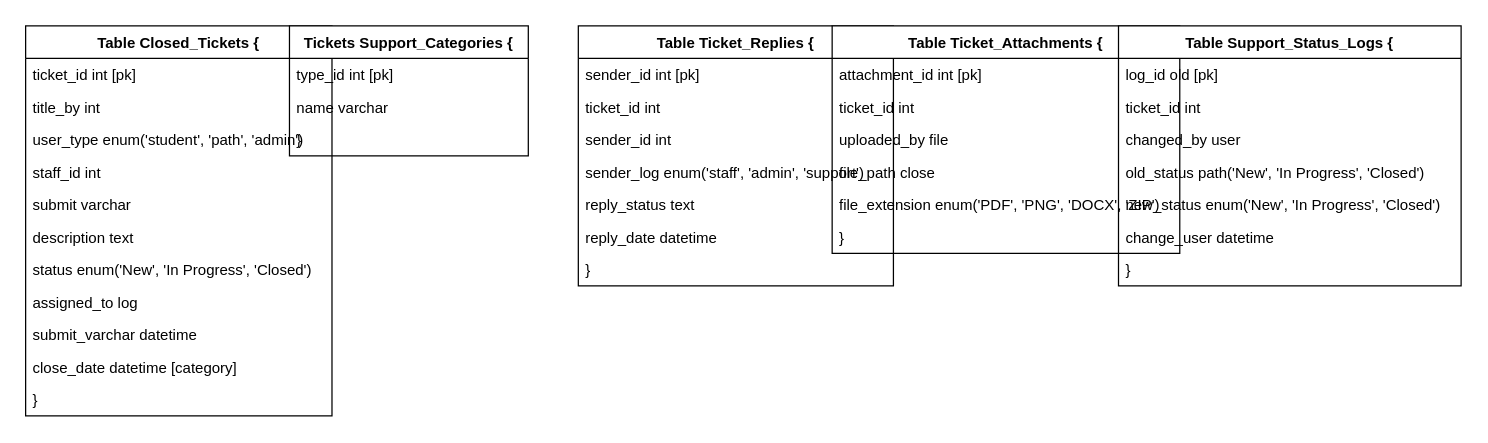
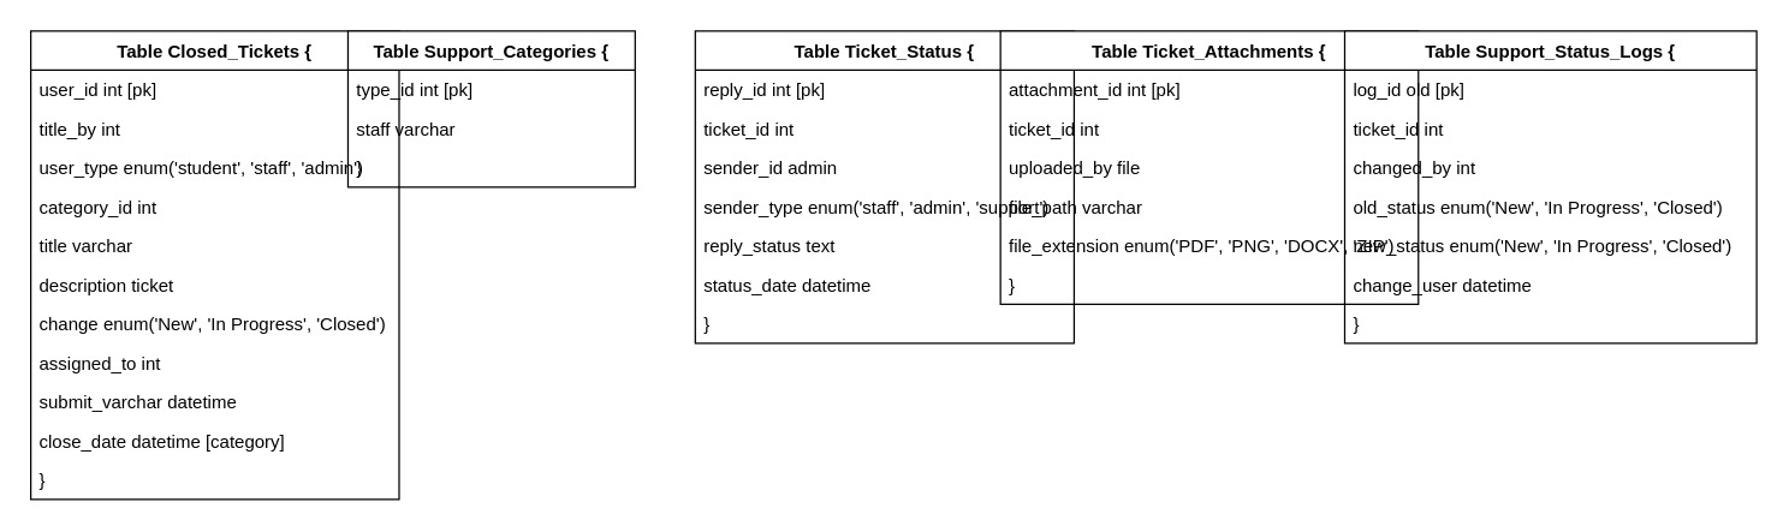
- <mxCell id="14" value="Tickets Support_Categories {" style="swimlane;fontStyle=1;childLayout=stackLayout;horizontal=1;startSize=26;horizontalStack=0;resizeParent=1;resizeParentMax=0;resizeLast=0;collapsible=1;marginBottom=0;" vertex="1" parent="1"><mxGeometry x="231" y="20" width="191" height="104" as="geometry" /></mxCell>
+ <mxCell id="14" value="Table Support_Categories {" style="swimlane;fontStyle=1;childLayout=stackLayout;horizontal=1;startSize=26;horizontalStack=0;resizeParent=1;resizeParentMax=0;resizeLast=0;collapsible=1;marginBottom=0;" vertex="1" parent="1"><mxGeometry x="231" y="20" width="191" height="104" as="geometry" /></mxCell>
- <mxCell id="18" value="Table Ticket_Replies {" style="swimlane;fontStyle=1;childLayout=stackLayout;horizontal=1;startSize=26;horizontalStack=0;resizeParent=1;resizeParentMax=0;resizeLast=0;collapsible=1;marginBottom=0;" vertex="1" parent="1"><mxGeometry x="462" y="20" width="252" height="208" as="geometry" /></mxCell>
+ <mxCell id="18" value="Table Ticket_Status {" style="swimlane;fontStyle=1;childLayout=stackLayout;horizontal=1;startSize=26;horizontalStack=0;resizeParent=1;resizeParentMax=0;resizeLast=0;collapsible=1;marginBottom=0;" vertex="1" parent="1"><mxGeometry x="462" y="20" width="252" height="208" as="geometry" /></mxCell>
- <mxCell id="3" value="  ticket_id int [pk]" style="text;strokeColor=none;fillColor=none;align=left;verticalAlign=top;spacingLeft=4;spacingRight=4;overflow=hidden;rotatable=0;points=[[0,0.5],[1,0.5]];portConstraint=eastwest;" vertex="1" parent="2"><mxGeometry y="26" width="245" height="26" as="geometry" /></mxCell>
+ <mxCell id="3" value="  user_id int [pk]" style="text;strokeColor=none;fillColor=none;align=left;verticalAlign=top;spacingLeft=4;spacingRight=4;overflow=hidden;rotatable=0;points=[[0,0.5],[1,0.5]];portConstraint=eastwest;" vertex="1" parent="2"><mxGeometry y="26" width="245" height="26" as="geometry" /></mxCell>
- <mxCell id="19" value="  sender_id int [pk]" style="text;strokeColor=none;fillColor=none;align=left;verticalAlign=top;spacingLeft=4;spacingRight=4;overflow=hidden;rotatable=0;points=[[0,0.5],[1,0.5]];portConstraint=eastwest;" vertex="1" parent="18"><mxGeometry y="26" width="252" height="26" as="geometry" /></mxCell>
+ <mxCell id="19" value="  reply_id int [pk]" style="text;strokeColor=none;fillColor=none;align=left;verticalAlign=top;spacingLeft=4;spacingRight=4;overflow=hidden;rotatable=0;points=[[0,0.5],[1,0.5]];portConstraint=eastwest;" vertex="1" parent="18"><mxGeometry y="26" width="252" height="26" as="geometry" /></mxCell>
- <mxCell id="16" value="  name varchar" style="text;strokeColor=none;fillColor=none;align=left;verticalAlign=top;spacingLeft=4;spacingRight=4;overflow=hidden;rotatable=0;points=[[0,0.5],[1,0.5]];portConstraint=eastwest;" vertex="1" parent="14"><mxGeometry y="52" width="191" height="26" as="geometry" /></mxCell>
+ <mxCell id="16" value="  staff varchar" style="text;strokeColor=none;fillColor=none;align=left;verticalAlign=top;spacingLeft=4;spacingRight=4;overflow=hidden;rotatable=0;points=[[0,0.5],[1,0.5]];portConstraint=eastwest;" vertex="1" parent="14"><mxGeometry y="52" width="191" height="26" as="geometry" /></mxCell>
- <mxCell id="5" value="  user_type enum('student', 'path', 'admin')" style="text;strokeColor=none;fillColor=none;align=left;verticalAlign=top;spacingLeft=4;spacingRight=4;overflow=hidden;rotatable=0;points=[[0,0.5],[1,0.5]];portConstraint=eastwest;" vertex="1" parent="2"><mxGeometry y="78" width="245" height="26" as="geometry" /></mxCell>
+ <mxCell id="5" value="  user_type enum('student', 'staff', 'admin')" style="text;strokeColor=none;fillColor=none;align=left;verticalAlign=top;spacingLeft=4;spacingRight=4;overflow=hidden;rotatable=0;points=[[0,0.5],[1,0.5]];portConstraint=eastwest;" vertex="1" parent="2"><mxGeometry y="78" width="245" height="26" as="geometry" /></mxCell>
- <mxCell id="21" value="  sender_id int" style="text;strokeColor=none;fillColor=none;align=left;verticalAlign=top;spacingLeft=4;spacingRight=4;overflow=hidden;rotatable=0;points=[[0,0.5],[1,0.5]];portConstraint=eastwest;" vertex="1" parent="18"><mxGeometry y="78" width="252" height="26" as="geometry" /></mxCell>
+ <mxCell id="21" value="  sender_id admin" style="text;strokeColor=none;fillColor=none;align=left;verticalAlign=top;spacingLeft=4;spacingRight=4;overflow=hidden;rotatable=0;points=[[0,0.5],[1,0.5]];portConstraint=eastwest;" vertex="1" parent="18"><mxGeometry y="78" width="252" height="26" as="geometry" /></mxCell>
- <mxCell id="36" value="  changed_by user" style="text;strokeColor=none;fillColor=none;align=left;verticalAlign=top;spacingLeft=4;spacingRight=4;overflow=hidden;rotatable=0;points=[[0,0.5],[1,0.5]];portConstraint=eastwest;" vertex="1" parent="33"><mxGeometry y="78" width="274" height="26" as="geometry" /></mxCell>
+ <mxCell id="36" value="  changed_by int" style="text;strokeColor=none;fillColor=none;align=left;verticalAlign=top;spacingLeft=4;spacingRight=4;overflow=hidden;rotatable=0;points=[[0,0.5],[1,0.5]];portConstraint=eastwest;" vertex="1" parent="33"><mxGeometry y="78" width="274" height="26" as="geometry" /></mxCell>
- <mxCell id="6" value="  staff_id int" style="text;strokeColor=none;fillColor=none;align=left;verticalAlign=top;spacingLeft=4;spacingRight=4;overflow=hidden;rotatable=0;points=[[0,0.5],[1,0.5]];portConstraint=eastwest;" vertex="1" parent="2"><mxGeometry y="104" width="245" height="26" as="geometry" /></mxCell>
+ <mxCell id="6" value="  category_id int" style="text;strokeColor=none;fillColor=none;align=left;verticalAlign=top;spacingLeft=4;spacingRight=4;overflow=hidden;rotatable=0;points=[[0,0.5],[1,0.5]];portConstraint=eastwest;" vertex="1" parent="2"><mxGeometry y="104" width="245" height="26" as="geometry" /></mxCell>
- <mxCell id="22" value="  sender_log enum('staff', 'admin', 'support')" style="text;strokeColor=none;fillColor=none;align=left;verticalAlign=top;spacingLeft=4;spacingRight=4;overflow=hidden;rotatable=0;points=[[0,0.5],[1,0.5]];portConstraint=eastwest;" vertex="1" parent="18"><mxGeometry y="104" width="252" height="26" as="geometry" /></mxCell>
+ <mxCell id="22" value="  sender_type enum('staff', 'admin', 'support')" style="text;strokeColor=none;fillColor=none;align=left;verticalAlign=top;spacingLeft=4;spacingRight=4;overflow=hidden;rotatable=0;points=[[0,0.5],[1,0.5]];portConstraint=eastwest;" vertex="1" parent="18"><mxGeometry y="104" width="252" height="26" as="geometry" /></mxCell>
- <mxCell id="30" value="  file_path close" style="text;strokeColor=none;fillColor=none;align=left;verticalAlign=top;spacingLeft=4;spacingRight=4;overflow=hidden;rotatable=0;points=[[0,0.5],[1,0.5]];portConstraint=eastwest;" vertex="1" parent="26"><mxGeometry y="104" width="278" height="26" as="geometry" /></mxCell>
+ <mxCell id="30" value="  file_path varchar" style="text;strokeColor=none;fillColor=none;align=left;verticalAlign=top;spacingLeft=4;spacingRight=4;overflow=hidden;rotatable=0;points=[[0,0.5],[1,0.5]];portConstraint=eastwest;" vertex="1" parent="26"><mxGeometry y="104" width="278" height="26" as="geometry" /></mxCell>
- <mxCell id="37" value="  old_status path('New', 'In Progress', 'Closed')" style="text;strokeColor=none;fillColor=none;align=left;verticalAlign=top;spacingLeft=4;spacingRight=4;overflow=hidden;rotatable=0;points=[[0,0.5],[1,0.5]];portConstraint=eastwest;" vertex="1" parent="33"><mxGeometry y="104" width="274" height="26" as="geometry" /></mxCell>
+ <mxCell id="37" value="  old_status enum('New', 'In Progress', 'Closed')" style="text;strokeColor=none;fillColor=none;align=left;verticalAlign=top;spacingLeft=4;spacingRight=4;overflow=hidden;rotatable=0;points=[[0,0.5],[1,0.5]];portConstraint=eastwest;" vertex="1" parent="33"><mxGeometry y="104" width="274" height="26" as="geometry" /></mxCell>
- <mxCell id="7" value="  submit varchar" style="text;strokeColor=none;fillColor=none;align=left;verticalAlign=top;spacingLeft=4;spacingRight=4;overflow=hidden;rotatable=0;points=[[0,0.5],[1,0.5]];portConstraint=eastwest;" vertex="1" parent="2"><mxGeometry y="130" width="245" height="26" as="geometry" /></mxCell>
+ <mxCell id="7" value="  title varchar" style="text;strokeColor=none;fillColor=none;align=left;verticalAlign=top;spacingLeft=4;spacingRight=4;overflow=hidden;rotatable=0;points=[[0,0.5],[1,0.5]];portConstraint=eastwest;" vertex="1" parent="2"><mxGeometry y="130" width="245" height="26" as="geometry" /></mxCell>
- <mxCell id="8" value="  description text" style="text;strokeColor=none;fillColor=none;align=left;verticalAlign=top;spacingLeft=4;spacingRight=4;overflow=hidden;rotatable=0;points=[[0,0.5],[1,0.5]];portConstraint=eastwest;" vertex="1" parent="2"><mxGeometry y="156" width="245" height="26" as="geometry" /></mxCell>
+ <mxCell id="8" value="  description ticket" style="text;strokeColor=none;fillColor=none;align=left;verticalAlign=top;spacingLeft=4;spacingRight=4;overflow=hidden;rotatable=0;points=[[0,0.5],[1,0.5]];portConstraint=eastwest;" vertex="1" parent="2"><mxGeometry y="156" width="245" height="26" as="geometry" /></mxCell>
- <mxCell id="24" value="  reply_date datetime" style="text;strokeColor=none;fillColor=none;align=left;verticalAlign=top;spacingLeft=4;spacingRight=4;overflow=hidden;rotatable=0;points=[[0,0.5],[1,0.5]];portConstraint=eastwest;" vertex="1" parent="18"><mxGeometry y="156" width="252" height="26" as="geometry" /></mxCell>
+ <mxCell id="24" value="  status_date datetime" style="text;strokeColor=none;fillColor=none;align=left;verticalAlign=top;spacingLeft=4;spacingRight=4;overflow=hidden;rotatable=0;points=[[0,0.5],[1,0.5]];portConstraint=eastwest;" vertex="1" parent="18"><mxGeometry y="156" width="252" height="26" as="geometry" /></mxCell>
- <mxCell id="9" value="  status enum('New', 'In Progress', 'Closed')" style="text;strokeColor=none;fillColor=none;align=left;verticalAlign=top;spacingLeft=4;spacingRight=4;overflow=hidden;rotatable=0;points=[[0,0.5],[1,0.5]];portConstraint=eastwest;" vertex="1" parent="2"><mxGeometry y="182" width="245" height="26" as="geometry" /></mxCell>
+ <mxCell id="9" value="  change enum('New', 'In Progress', 'Closed')" style="text;strokeColor=none;fillColor=none;align=left;verticalAlign=top;spacingLeft=4;spacingRight=4;overflow=hidden;rotatable=0;points=[[0,0.5],[1,0.5]];portConstraint=eastwest;" vertex="1" parent="2"><mxGeometry y="182" width="245" height="26" as="geometry" /></mxCell>
- <mxCell id="10" value="  assigned_to log" style="text;strokeColor=none;fillColor=none;align=left;verticalAlign=top;spacingLeft=4;spacingRight=4;overflow=hidden;rotatable=0;points=[[0,0.5],[1,0.5]];portConstraint=eastwest;" vertex="1" parent="2"><mxGeometry y="208" width="245" height="26" as="geometry" /></mxCell>
+ <mxCell id="10" value="  assigned_to int" style="text;strokeColor=none;fillColor=none;align=left;verticalAlign=top;spacingLeft=4;spacingRight=4;overflow=hidden;rotatable=0;points=[[0,0.5],[1,0.5]];portConstraint=eastwest;" vertex="1" parent="2"><mxGeometry y="208" width="245" height="26" as="geometry" /></mxCell>
